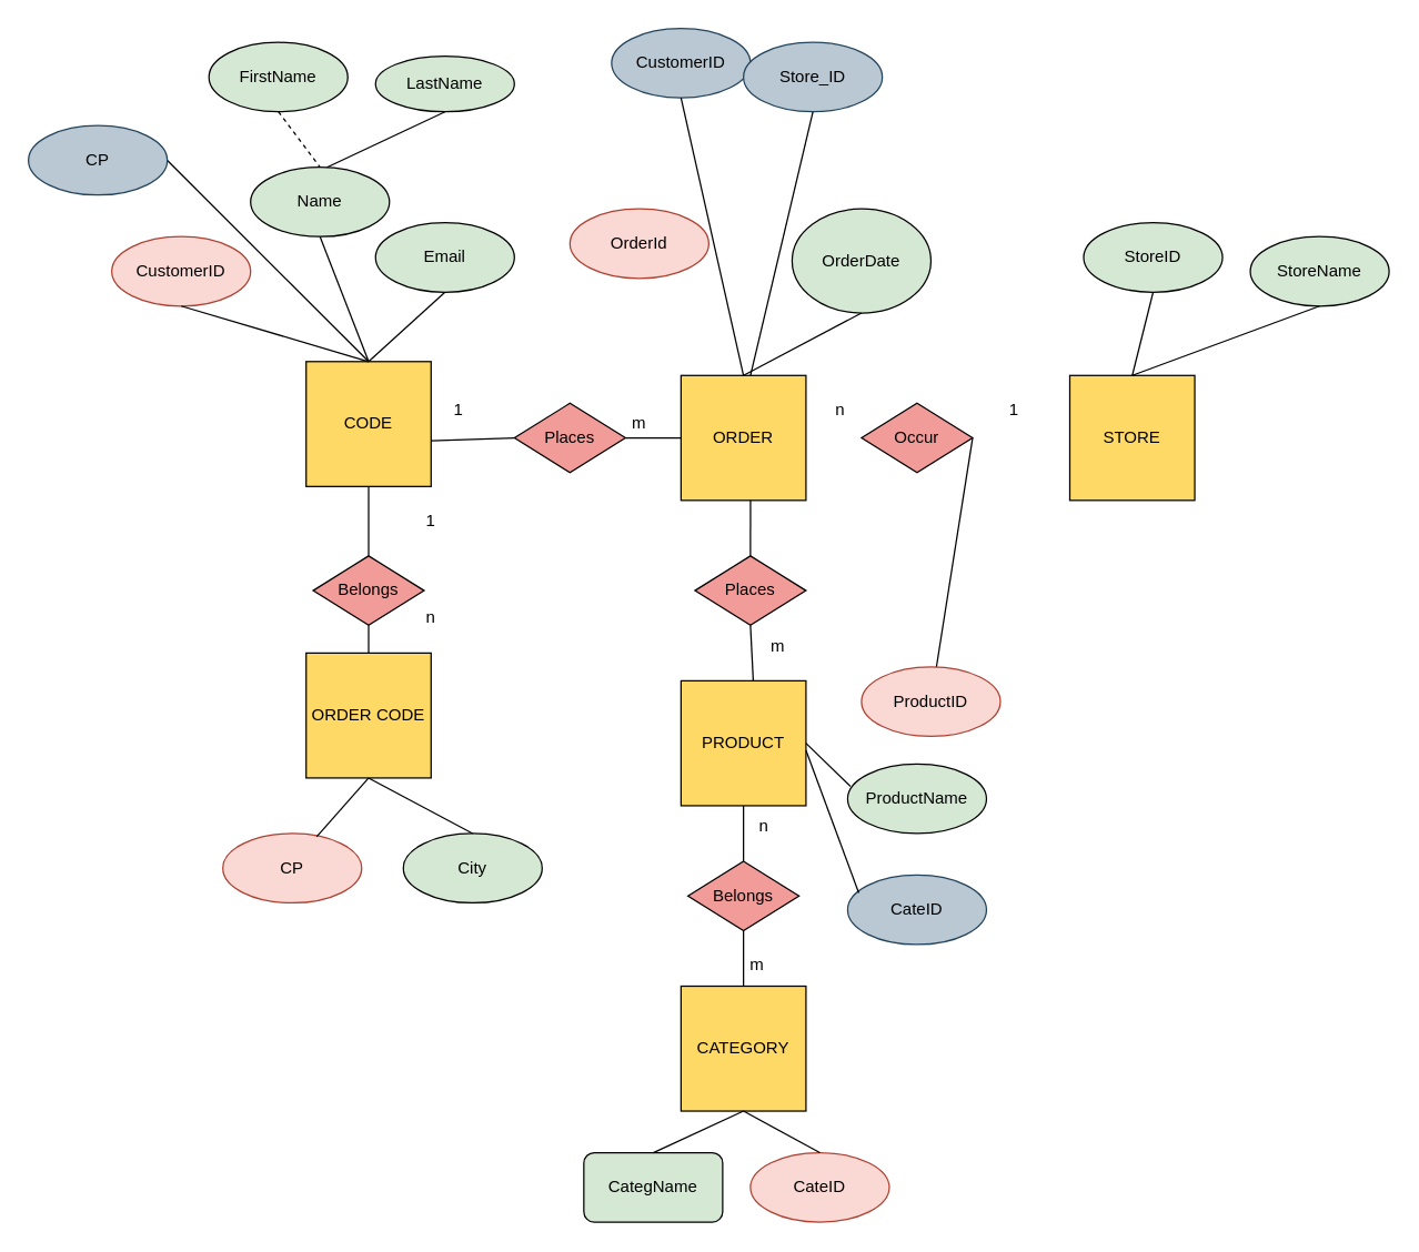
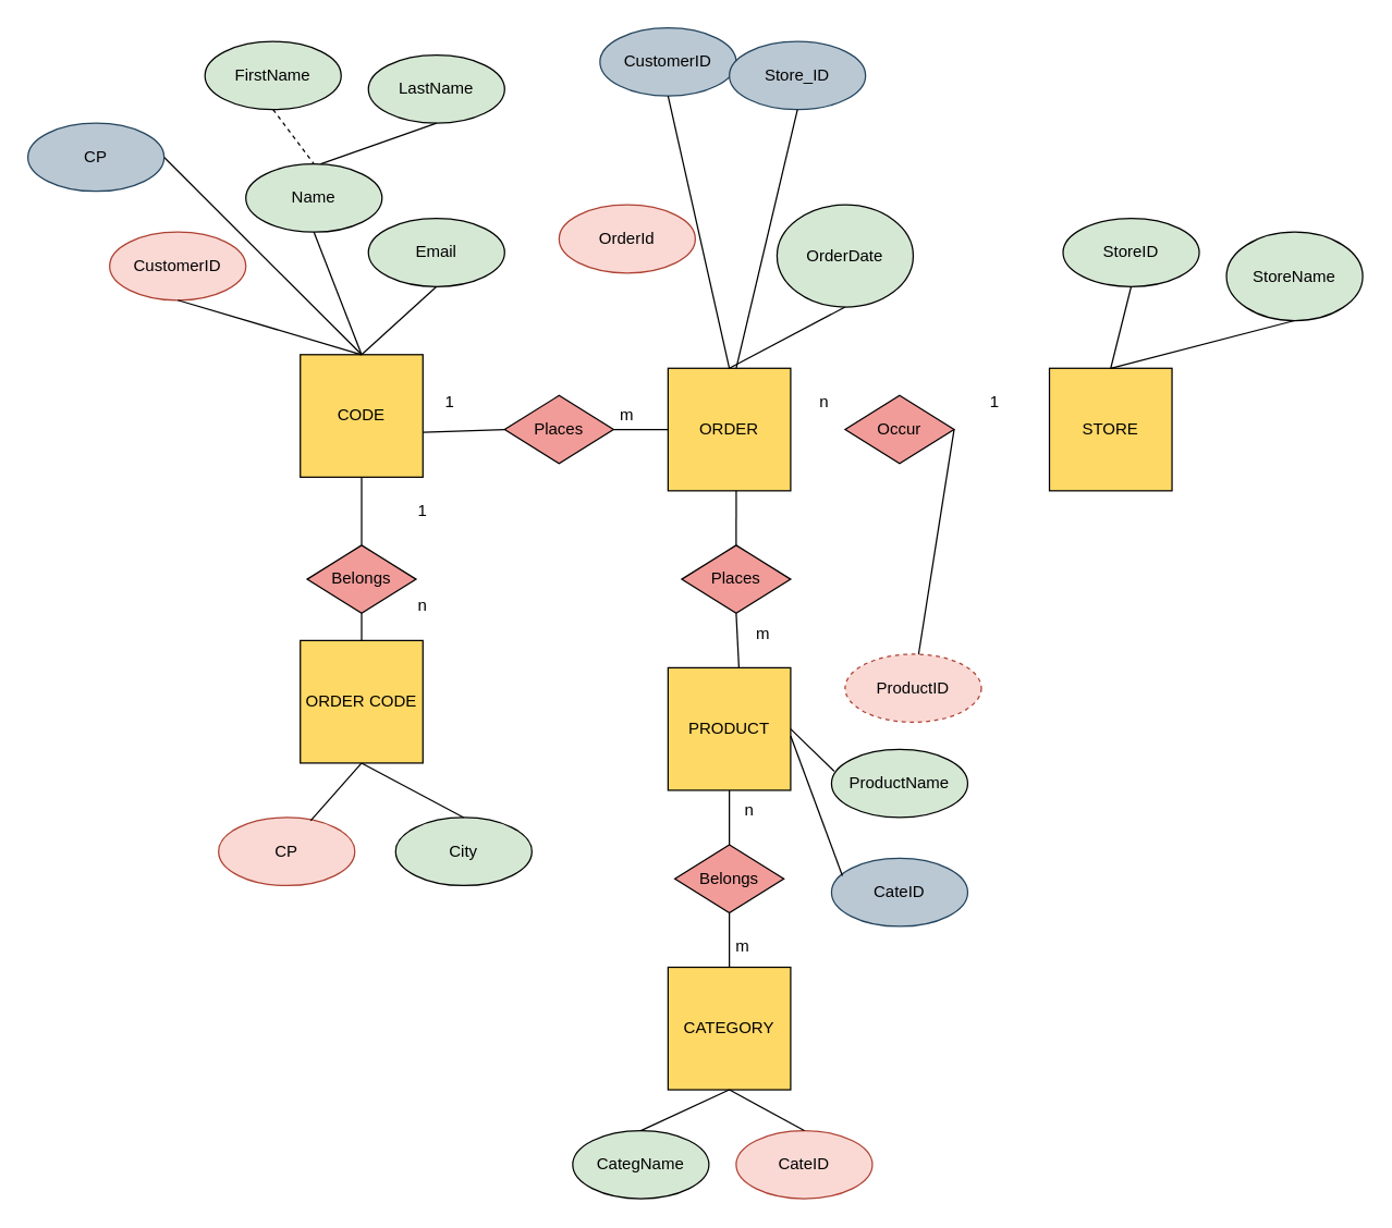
- <mxCell id="36" value="LastName" style="ellipse;whiteSpace=wrap;html=1;fillColor=#D5E8D4;" parent="1" vertex="1"><mxGeometry x="270" y="40" width="100" height="40" as="geometry" /></mxCell>
+ <mxCell id="36" value="LastName" style="ellipse;whiteSpace=wrap;html=1;fillColor=#D5E8D4;" parent="1" vertex="1"><mxGeometry x="270" y="40" width="100" height="50" as="geometry" /></mxCell>
- <mxCell id="30" value="StoreName" style="ellipse;whiteSpace=wrap;html=1;fillColor=#D5E8D4;" parent="1" vertex="1"><mxGeometry x="900" y="170" width="100" height="50" as="geometry" /></mxCell>
+ <mxCell id="30" value="StoreName" style="ellipse;whiteSpace=wrap;html=1;fillColor=#D5E8D4;" parent="1" vertex="1"><mxGeometry x="900" y="170" width="100" height="65" as="geometry" /></mxCell>
- <mxCell id="31" value="ProductID" style="ellipse;whiteSpace=wrap;html=1;fillColor=#fad9d5;strokeColor=#ae4132;" parent="1" vertex="1"><mxGeometry x="620" y="480" width="100" height="50" as="geometry" /></mxCell>
+ <mxCell id="31" value="ProductID" style="ellipse;whiteSpace=wrap;html=1;fillColor=#fad9d5;strokeColor=#ae4132;dashed=1;" parent="1" vertex="1"><mxGeometry x="620" y="480" width="100" height="50" as="geometry" /></mxCell>
- <mxCell id="34" value="CategName" style="whiteSpace=wrap;html=1;fillColor=#D5E8D4;rounded=1;" parent="1" vertex="1"><mxGeometry x="420" y="830" width="100" height="50" as="geometry" /></mxCell>
+ <mxCell id="34" value="CategName" style="ellipse;whiteSpace=wrap;html=1;fillColor=#D5E8D4;" parent="1" vertex="1"><mxGeometry x="420" y="830" width="100" height="50" as="geometry" /></mxCell>
